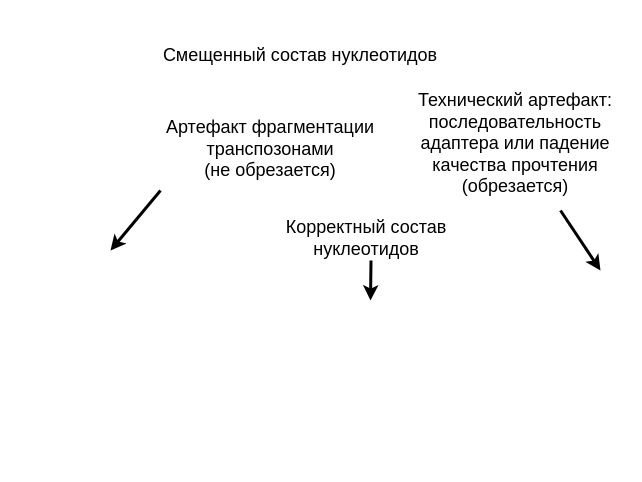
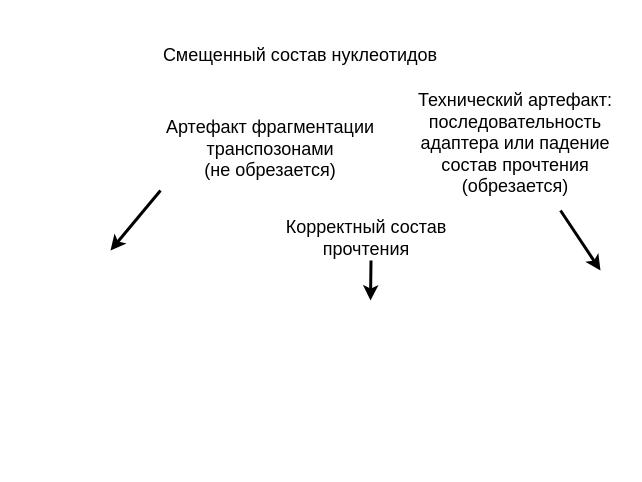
- <mxCell id="9" value="&lt;div&gt;&lt;font style=&quot;font-size: 18px;&quot;&gt;Технический артефакт: последовательность адаптера или падение качества прочтения&lt;br&gt;&lt;/font&gt;&lt;/div&gt;&lt;div&gt;&lt;font style=&quot;font-size: 18px;&quot;&gt;(обрезается)&lt;br&gt;&lt;/font&gt;&lt;/div&gt;" style="text;whiteSpace=wrap;html=1;align=center;movable=0;resizable=0;rotatable=0;deletable=0;editable=0;locked=1;connectable=0;" vertex="1" parent="1"><mxGeometry x="410" y="83" width="210" height="120" as="geometry" /></mxCell>
+ <mxCell id="9" value="&lt;div&gt;&lt;font style=&quot;font-size: 18px;&quot;&gt;Технический артефакт: последовательность адаптера или падение состав прочтения&lt;br&gt;&lt;/font&gt;&lt;/div&gt;&lt;div&gt;&lt;font style=&quot;font-size: 18px;&quot;&gt;(обрезается)&lt;br&gt;&lt;/font&gt;&lt;/div&gt;" style="text;whiteSpace=wrap;html=1;align=center;movable=0;resizable=0;rotatable=0;deletable=0;editable=0;locked=1;connectable=0;" vertex="1" parent="1"><mxGeometry x="410" y="83" width="210" height="120" as="geometry" /></mxCell>
- <mxCell id="6" value="&lt;font style=&quot;font-size: 18px;&quot;&gt;Корректный состав нуклеотидов&lt;br&gt;&lt;/font&gt;" style="text;html=1;align=center;verticalAlign=middle;whiteSpace=wrap;rounded=0;" parent="1" vertex="1"><mxGeometry x="271" y="223" width="190" height="30" as="geometry" /></mxCell>
+ <mxCell id="6" value="&lt;font style=&quot;font-size: 18px;&quot;&gt;Корректный состав прочтения&lt;br&gt;&lt;/font&gt;" style="text;html=1;align=center;verticalAlign=middle;whiteSpace=wrap;rounded=0;" parent="1" vertex="1"><mxGeometry x="271" y="223" width="190" height="30" as="geometry" /></mxCell>
